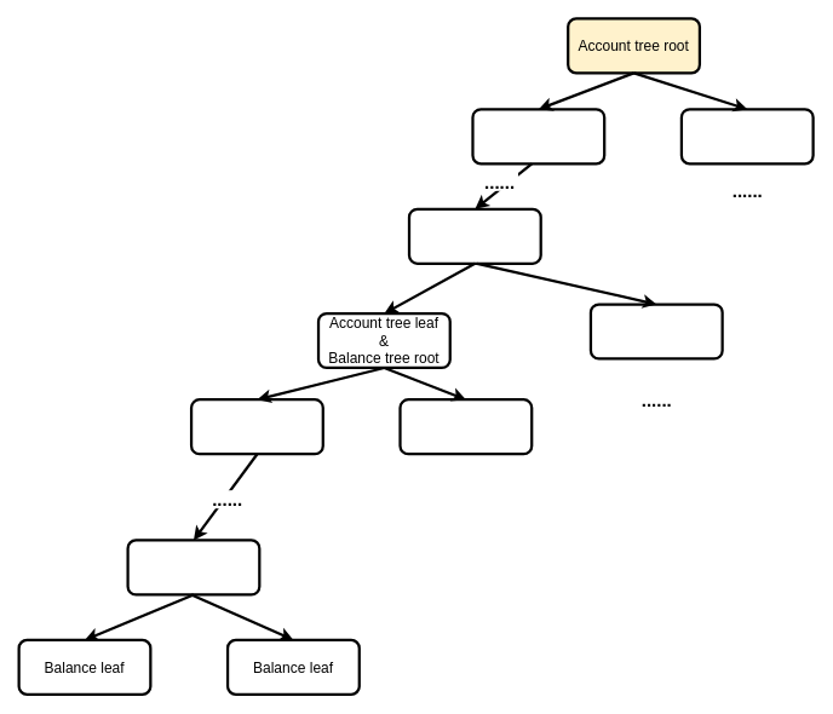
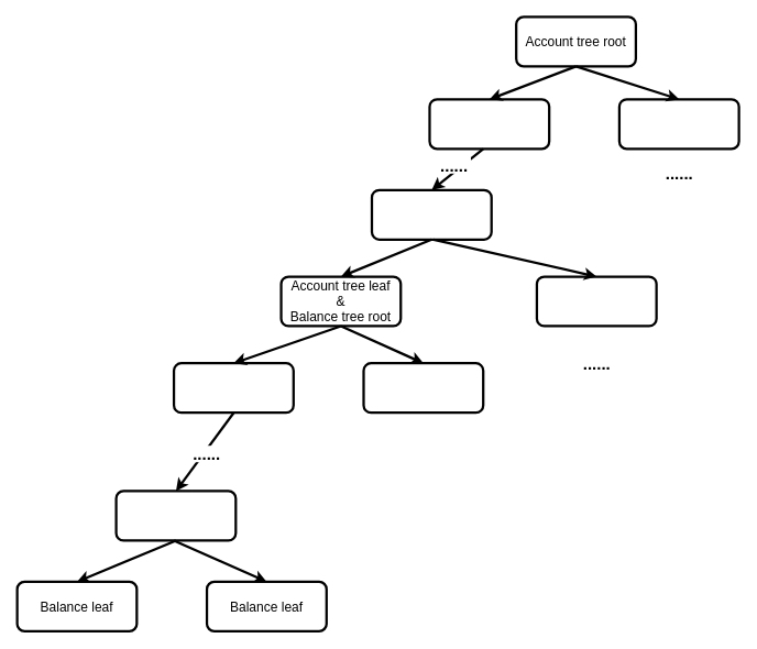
- <mxCell id="2" value="&lt;font style=&quot;font-size: 16px&quot;&gt;Account tree root&lt;/font&gt;" style="rounded=1;whiteSpace=wrap;html=1;strokeWidth=3;fillColor=#fff2cc;" parent="1" vertex="1"><mxGeometry x="625" y="20" width="145" height="60" as="geometry" /></mxCell>
+ <mxCell id="2" value="&lt;font style=&quot;font-size: 16px&quot;&gt;Account tree root&lt;/font&gt;" style="rounded=1;whiteSpace=wrap;html=1;strokeWidth=3;" parent="1" vertex="1"><mxGeometry x="625" y="20" width="145" height="60" as="geometry" /></mxCell>
- <mxCell id="5" value="&lt;span style=&quot;font-size: 16px&quot;&gt;Account tree leaf&lt;br&gt;&amp;amp;&lt;br&gt;&lt;/span&gt;&lt;span style=&quot;font-size: 16px&quot;&gt;Balance tree root&lt;/span&gt;" style="rounded=1;whiteSpace=wrap;html=1;strokeWidth=3;" parent="1" vertex="1"><mxGeometry x="350" y="345" width="145" height="60" as="geometry" /></mxCell>
+ <mxCell id="5" value="&lt;span style=&quot;font-size: 16px&quot;&gt;Account tree leaf&lt;br&gt;&amp;amp;&lt;br&gt;&lt;/span&gt;&lt;span style=&quot;font-size: 16px&quot;&gt;Balance tree root&lt;/span&gt;" style="rounded=1;whiteSpace=wrap;html=1;strokeWidth=3;" parent="1" vertex="1"><mxGeometry x="340" y="335" width="145" height="60" as="geometry" /></mxCell>
